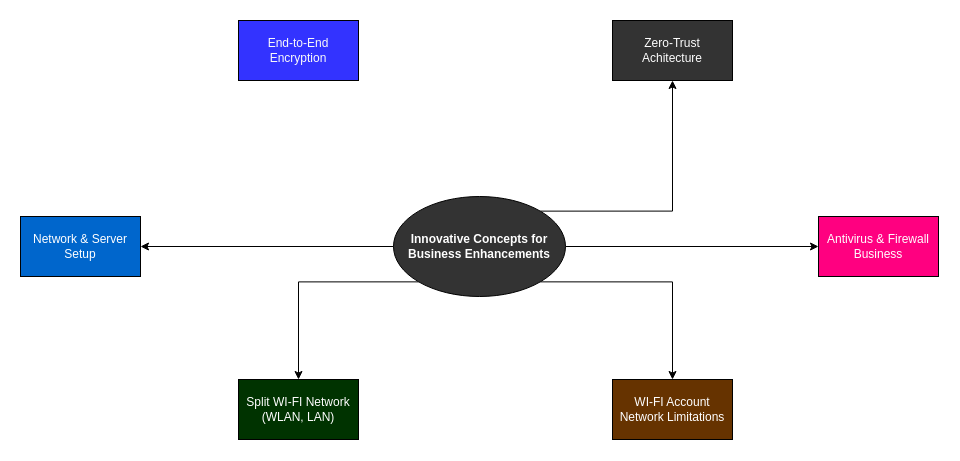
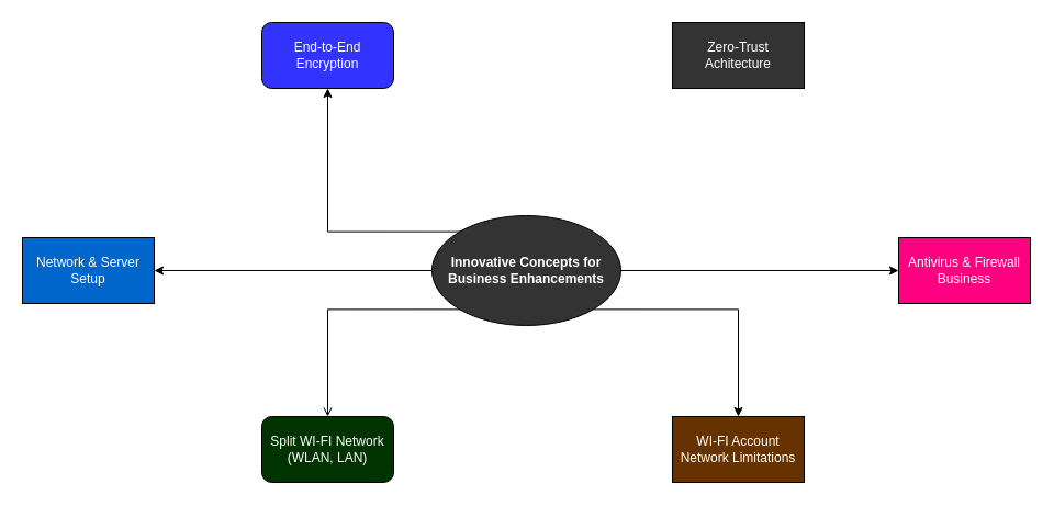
- <mxCell id="9" value="&lt;font color=&quot;#fafafa&quot;&gt;End-to-End Encryption&lt;/font&gt;" style="rounded=0;whiteSpace=wrap;html=1;fillColor=#3333FF;shadow=0;" vertex="1" parent="1"><mxGeometry x="238" y="20" width="120" height="60" as="geometry" /></mxCell>
+ <mxCell id="9" value="&lt;font color=&quot;#fafafa&quot;&gt;End-to-End Encryption&lt;/font&gt;" style="whiteSpace=wrap;html=1;fillColor=#3333FF;shadow=0;rounded=1;" vertex="1" parent="1"><mxGeometry x="238" y="20" width="120" height="60" as="geometry" /></mxCell>
- <mxCell id="3" style="edgeStyle=orthogonalEdgeStyle;rounded=0;orthogonalLoop=1;jettySize=auto;html=1;exitX=1;exitY=0;exitDx=0;exitDy=0;entryX=0.5;entryY=1;entryDx=0;entryDy=0;" edge="1" parent="1" source="7" target="8"><mxGeometry relative="1" as="geometry" /></mxCell>
+ <mxCell id="3" style="edgeStyle=orthogonalEdgeStyle;rounded=0;orthogonalLoop=1;jettySize=auto;html=1;exitX=1;exitY=0;exitDx=0;exitDy=0;" edge="1" parent="1" source="7" target="9"><mxGeometry relative="1" as="geometry" /></mxCell>
- <mxCell id="6" style="edgeStyle=orthogonalEdgeStyle;rounded=0;orthogonalLoop=1;jettySize=auto;html=1;exitX=0;exitY=1;exitDx=0;exitDy=0;" edge="1" parent="1" source="7" target="10"><mxGeometry relative="1" as="geometry" /></mxCell>
+ <mxCell id="6" style="edgeStyle=orthogonalEdgeStyle;rounded=0;orthogonalLoop=1;jettySize=auto;html=1;exitX=0;exitY=1;exitDx=0;exitDy=0;endArrow=open;" edge="1" parent="1" source="7" target="10"><mxGeometry relative="1" as="geometry" /></mxCell>
- <mxCell id="10" value="&lt;font color=&quot;#ffffff&quot;&gt;Split WI-FI Network (WLAN, LAN)&lt;/font&gt;" style="rounded=0;whiteSpace=wrap;html=1;fillColor=#003300;" vertex="1" parent="1"><mxGeometry x="238" y="379" width="120" height="60" as="geometry" /></mxCell>
+ <mxCell id="10" value="&lt;font color=&quot;#ffffff&quot;&gt;Split WI-FI Network (WLAN, LAN)&lt;/font&gt;" style="whiteSpace=wrap;html=1;fillColor=#003300;rounded=1;" vertex="1" parent="1"><mxGeometry x="238" y="379" width="120" height="60" as="geometry" /></mxCell>
